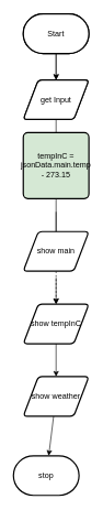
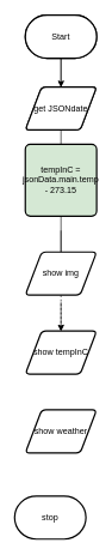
- <mxCell id="10" value="get Input" style="shape=parallelogram;html=1;strokeWidth=2;perimeter=parallelogramPerimeter;whiteSpace=wrap;rounded=1;arcSize=12;size=0.23;" parent="1" vertex="1"><mxGeometry x="35" y="120" width="100" height="60" as="geometry" /></mxCell>
+ <mxCell id="10" value="get JSONdate" style="shape=parallelogram;html=1;strokeWidth=2;perimeter=parallelogramPerimeter;whiteSpace=wrap;rounded=1;arcSize=12;size=0.23;" parent="1" vertex="1"><mxGeometry x="35" y="120" width="100" height="60" as="geometry" /></mxCell>
- <mxCell id="14" value="show main" style="shape=parallelogram;html=1;strokeWidth=2;perimeter=parallelogramPerimeter;whiteSpace=wrap;rounded=1;arcSize=12;size=0.23;" parent="1" vertex="1"><mxGeometry x="35" y="350" width="100" height="60" as="geometry" /></mxCell>
+ <mxCell id="14" value="show img" style="shape=parallelogram;html=1;strokeWidth=2;perimeter=parallelogramPerimeter;whiteSpace=wrap;rounded=1;arcSize=12;size=0.23;" parent="1" vertex="1"><mxGeometry x="35" y="350" width="100" height="60" as="geometry" /></mxCell>
- <mxCell id="15" style="edgeStyle=none;html=1;" parent="1" source="16" target="18" edge="1"><mxGeometry relative="1" as="geometry" /></mxCell>
- <mxCell id="17" style="edgeStyle=none;html=1;" parent="1" source="18" target="19" edge="1"><mxGeometry relative="1" as="geometry" /></mxCell>
